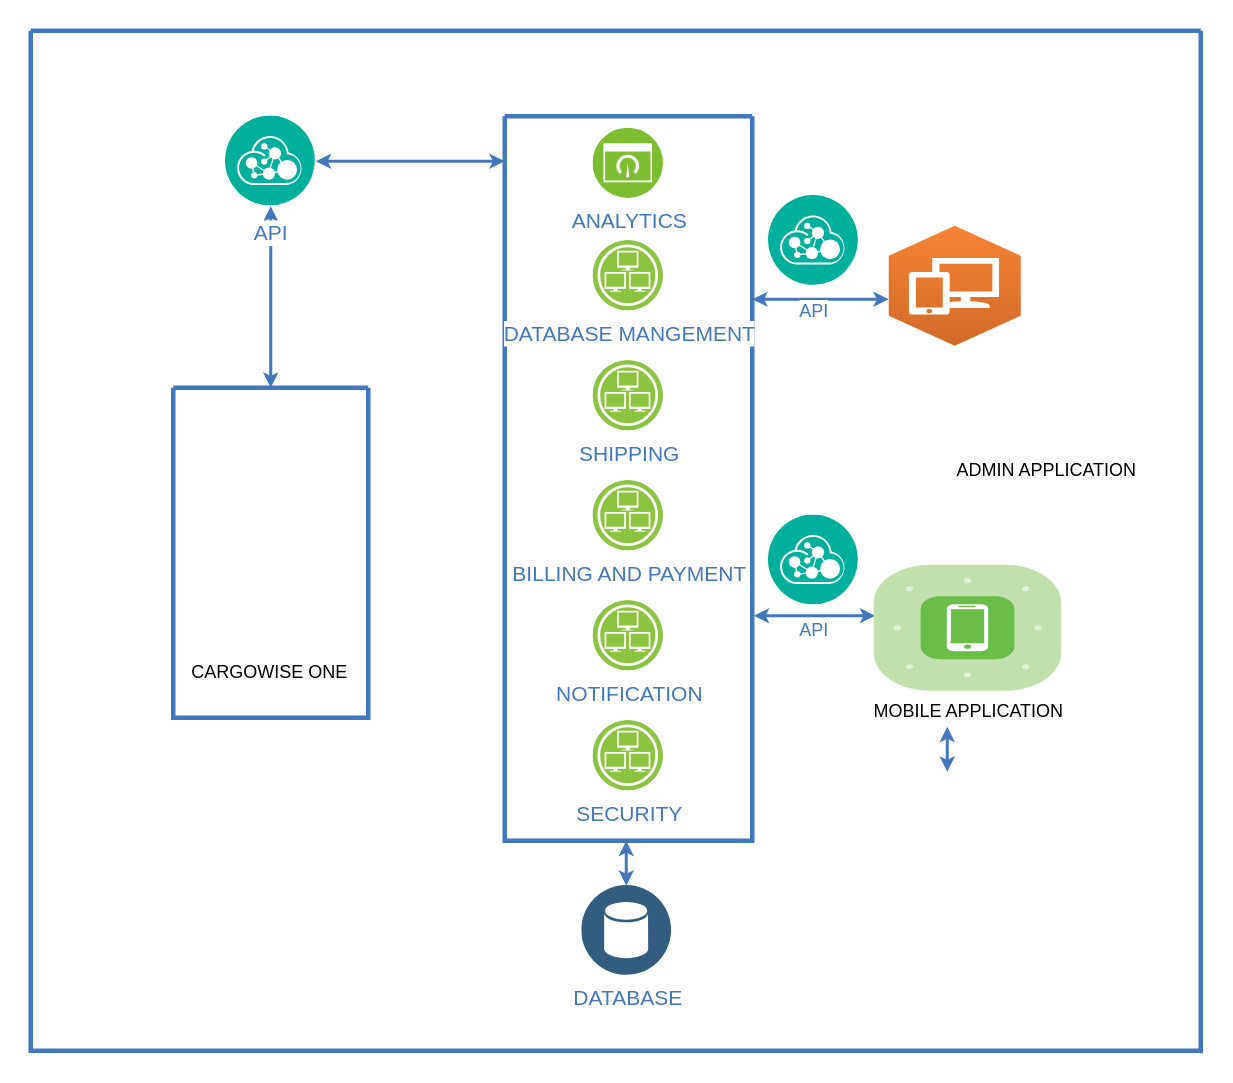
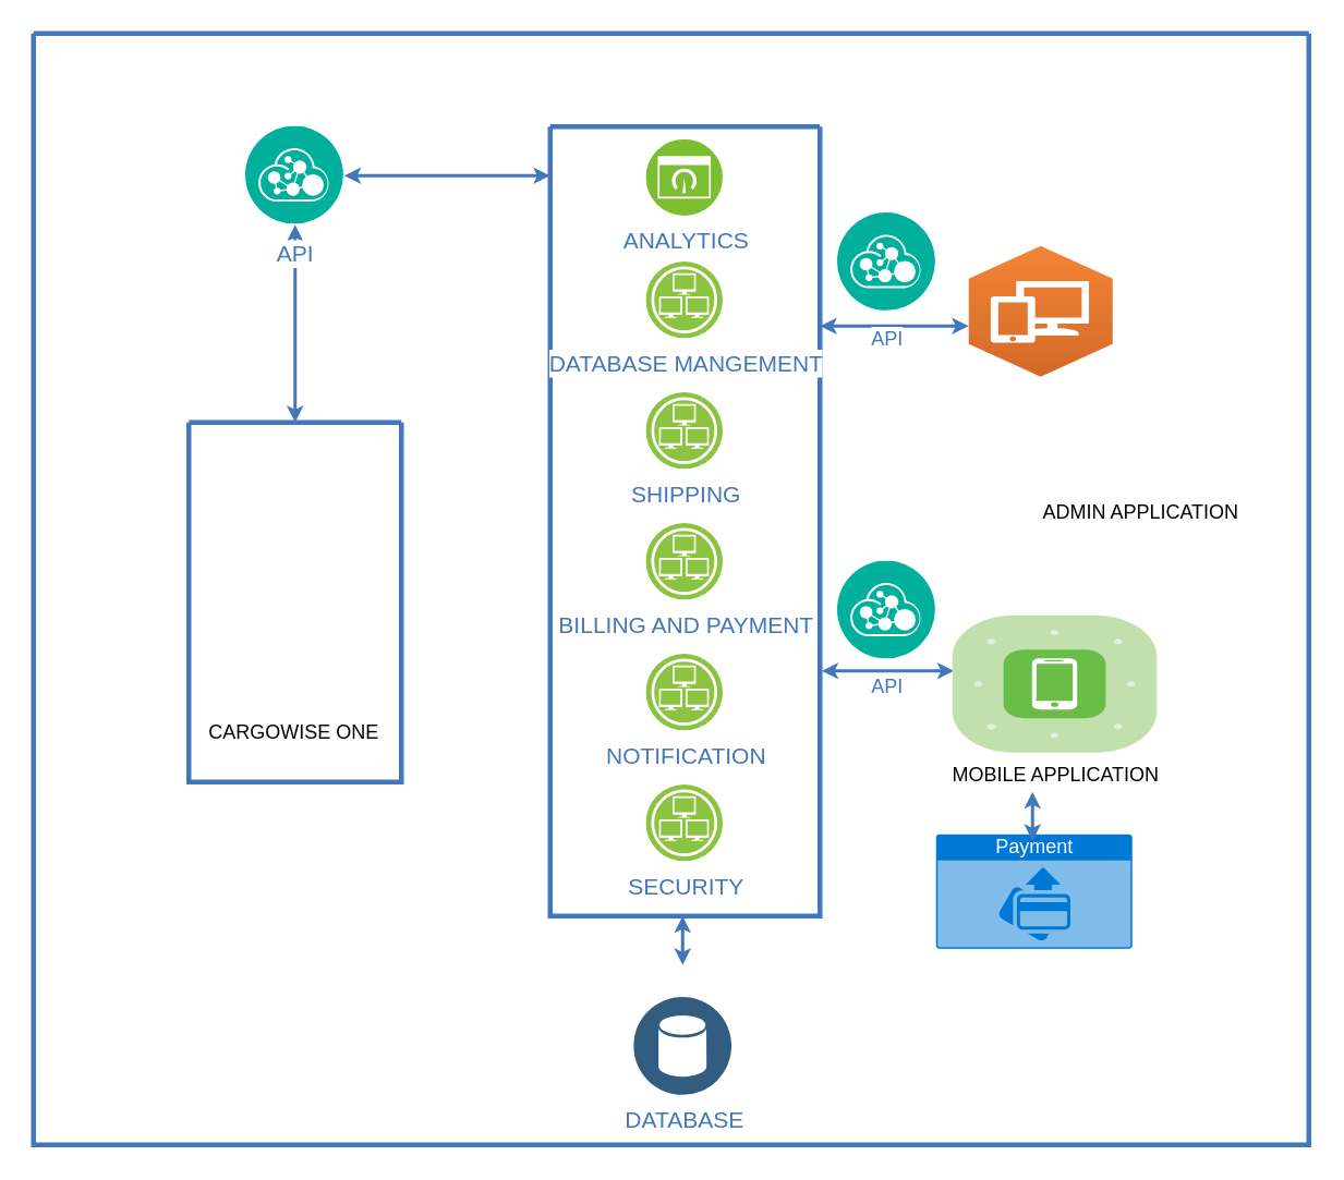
+ <mxCell id="22" value="Payment" style="html=1;strokeColor=none;fillColor=#0079D6;labelPosition=center;verticalLabelPosition=middle;verticalAlign=top;align=center;fontSize=12;outlineConnect=0;spacingTop=-6;fontColor=#FFFFFF;shape=mxgraph.sitemap.payment;" vertex="1" parent="2"><mxGeometry x="552" y="490" width="120" height="70" as="geometry" /></mxCell>
- <mxCell id="16" value="DATABASE" style="aspect=fixed;perimeter=ellipsePerimeter;html=1;align=center;shadow=0;dashed=0;image;image=img/lib/ibm/data/data_services.svg;rounded=1;labelBackgroundColor=#ffffff;strokeColor=#666666;strokeWidth=3;fillColor=#C2952D;gradientColor=none;fontSize=14;fontColor=#4277BB;" vertex="1" parent="2"><mxGeometry x="367.5" y="570" width="60" height="60" as="geometry" /></mxCell>
+ <mxCell id="16" value="DATABASE" style="aspect=fixed;perimeter=ellipsePerimeter;html=1;align=center;shadow=0;dashed=0;image;image=img/lib/ibm/data/data_services.svg;rounded=1;labelBackgroundColor=#ffffff;strokeColor=#666666;strokeWidth=3;fillColor=#C2952D;gradientColor=none;fontSize=14;fontColor=#4277BB;" vertex="1" parent="2"><mxGeometry x="367.5" y="590" width="60" height="60" as="geometry" /></mxCell>
